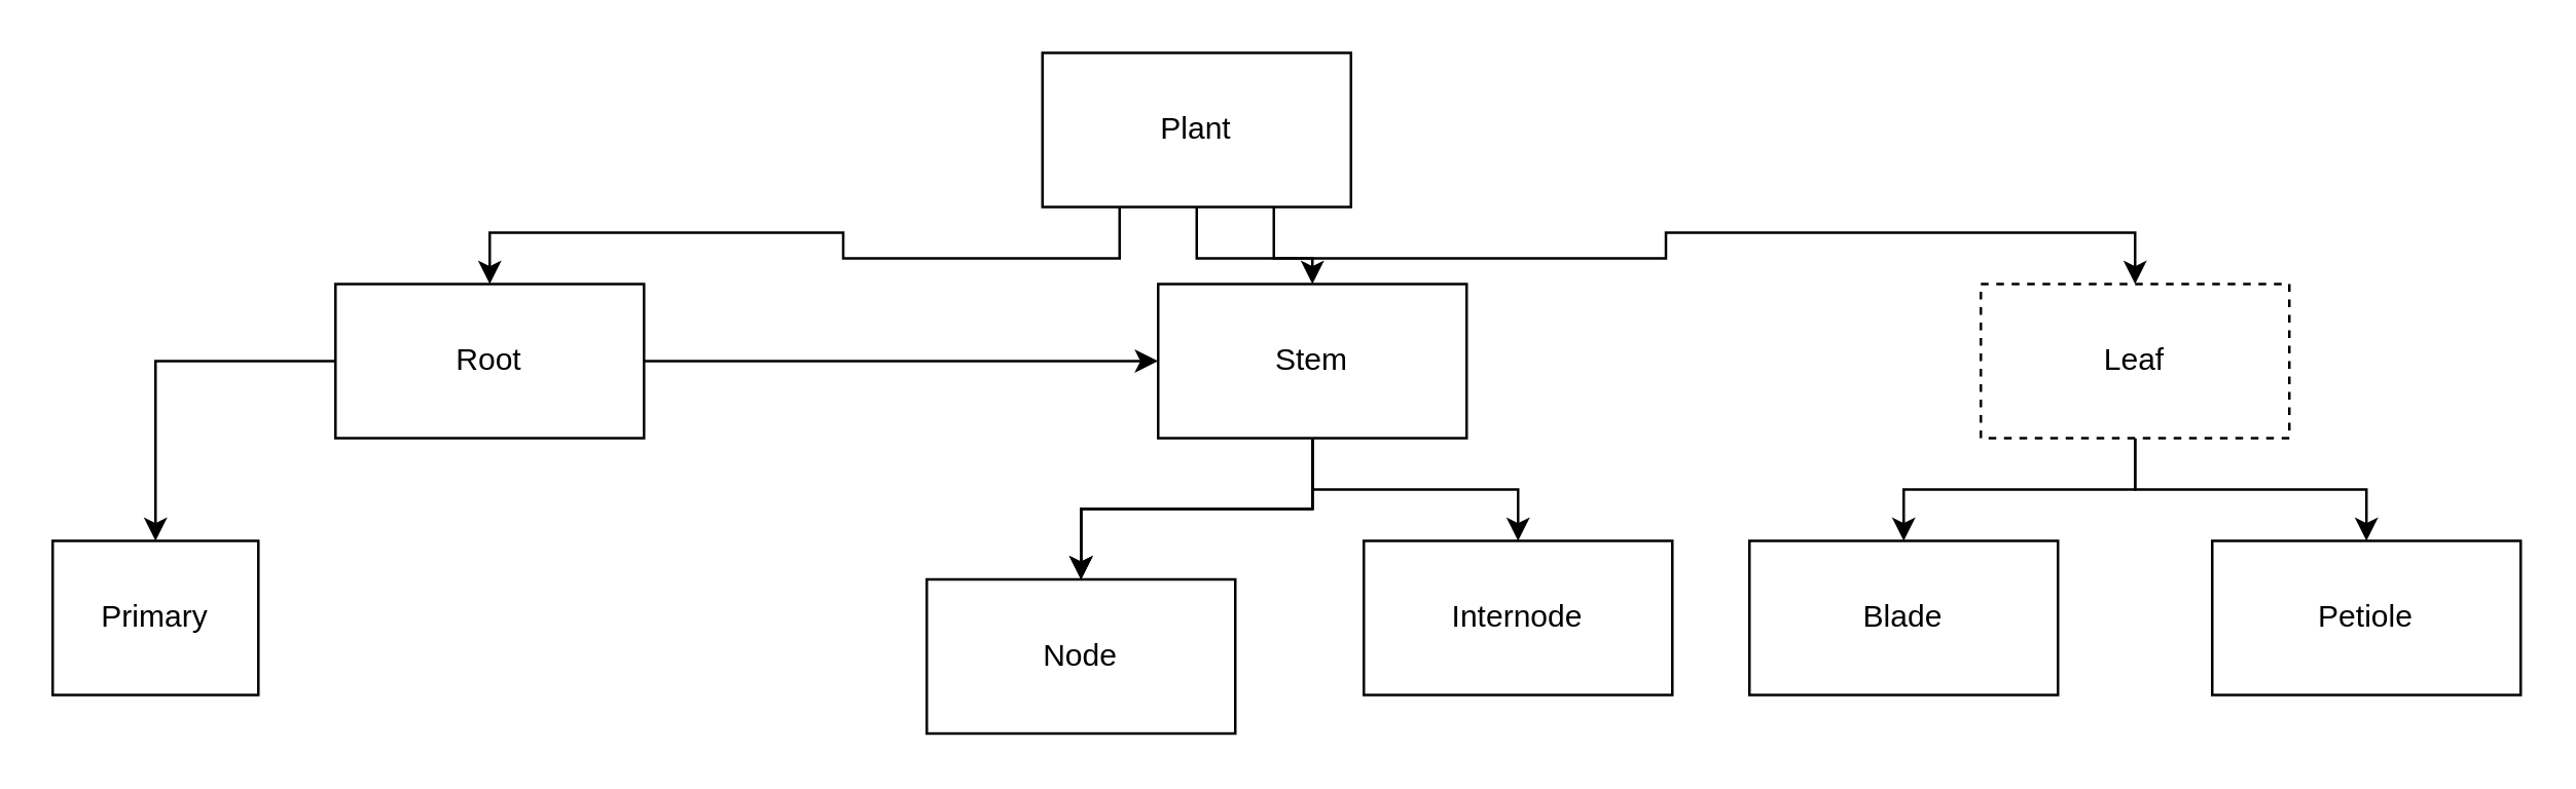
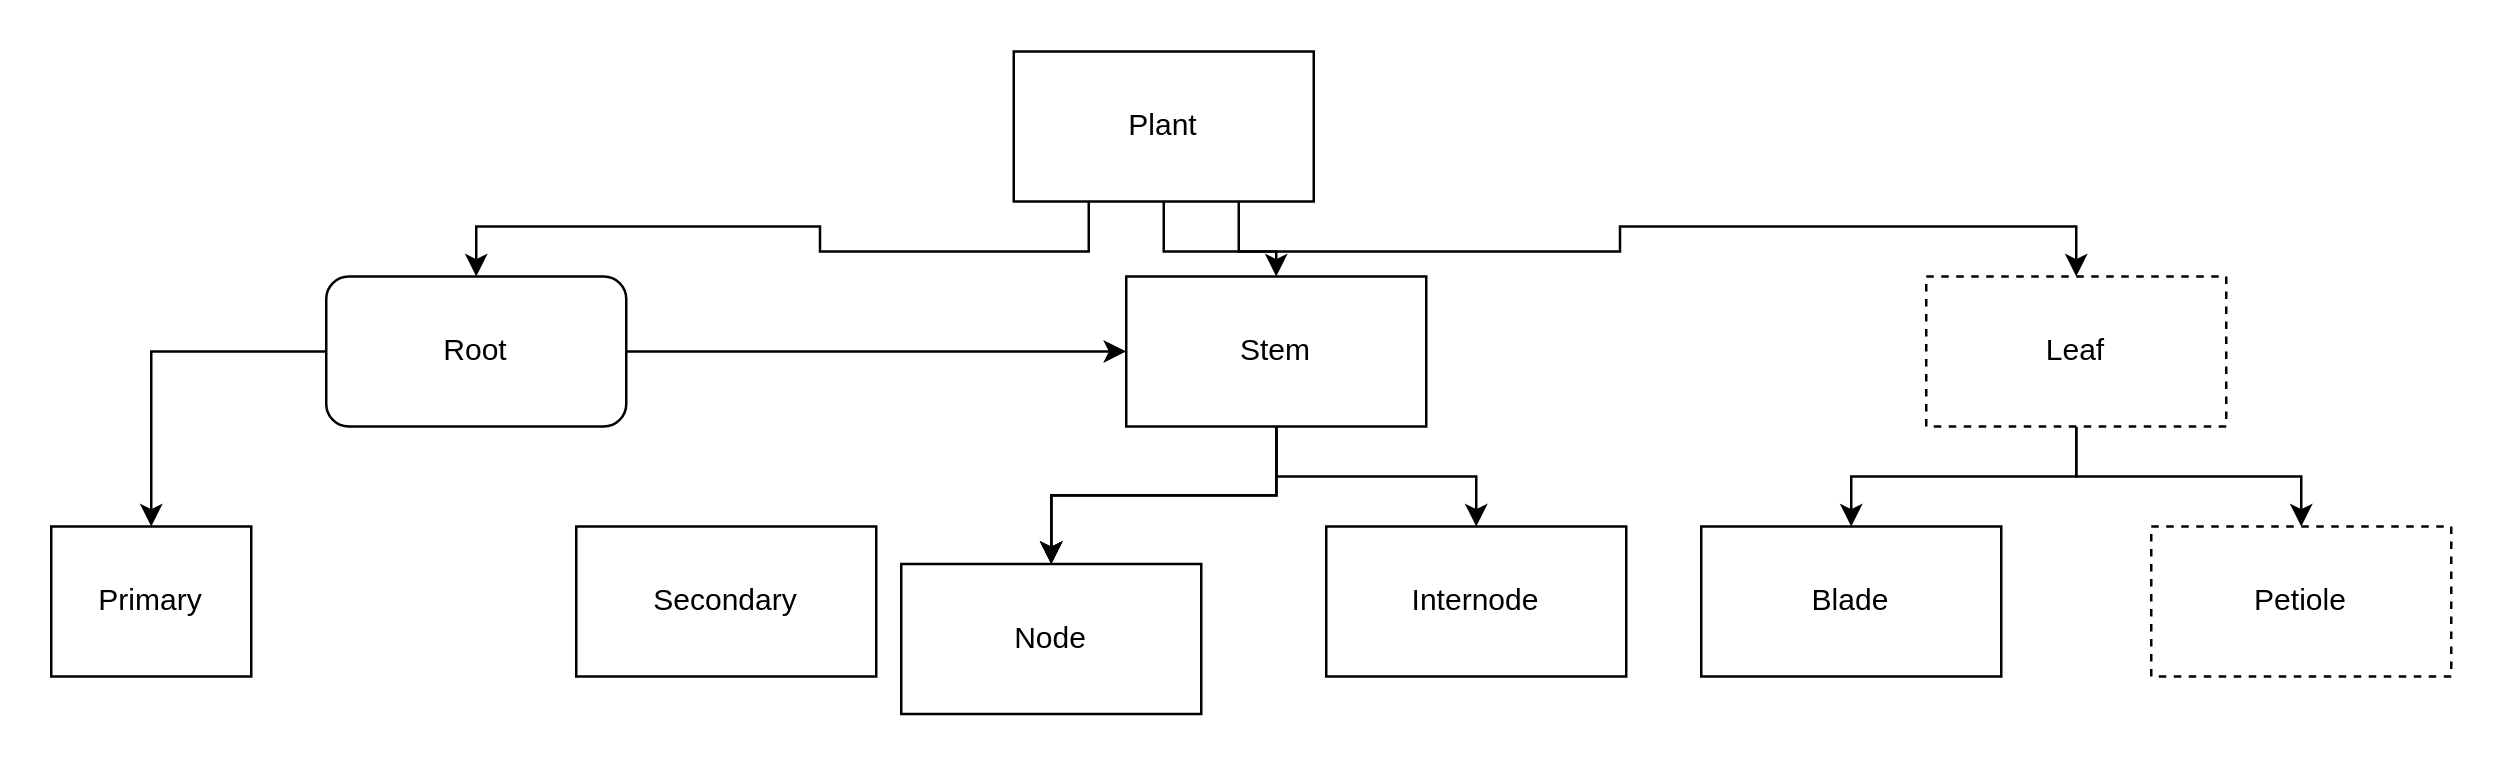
- <mxCell id="8" value="Root" style="whiteSpace=wrap;html=1;rounded=0;" vertex="1" parent="1"><mxGeometry x="130" y="110" width="120" height="60" as="geometry" /></mxCell>
+ <mxCell id="8" value="Root" style="whiteSpace=wrap;html=1;rounded=1;" vertex="1" parent="1"><mxGeometry x="130" y="110" width="120" height="60" as="geometry" /></mxCell>
+ <mxCell id="18" value="Secondary" style="whiteSpace=wrap;html=1;rounded=0;" vertex="1" parent="1"><mxGeometry x="230" y="210" width="120" height="60" as="geometry" /></mxCell>
- <mxCell id="22" value="Petiole" style="whiteSpace=wrap;html=1;rounded=0;" vertex="1" parent="1"><mxGeometry x="860" y="210" width="120" height="60" as="geometry" /></mxCell>
+ <mxCell id="22" value="Petiole" style="whiteSpace=wrap;html=1;rounded=0;dashed=1;" vertex="1" parent="1"><mxGeometry x="860" y="210" width="120" height="60" as="geometry" /></mxCell>
